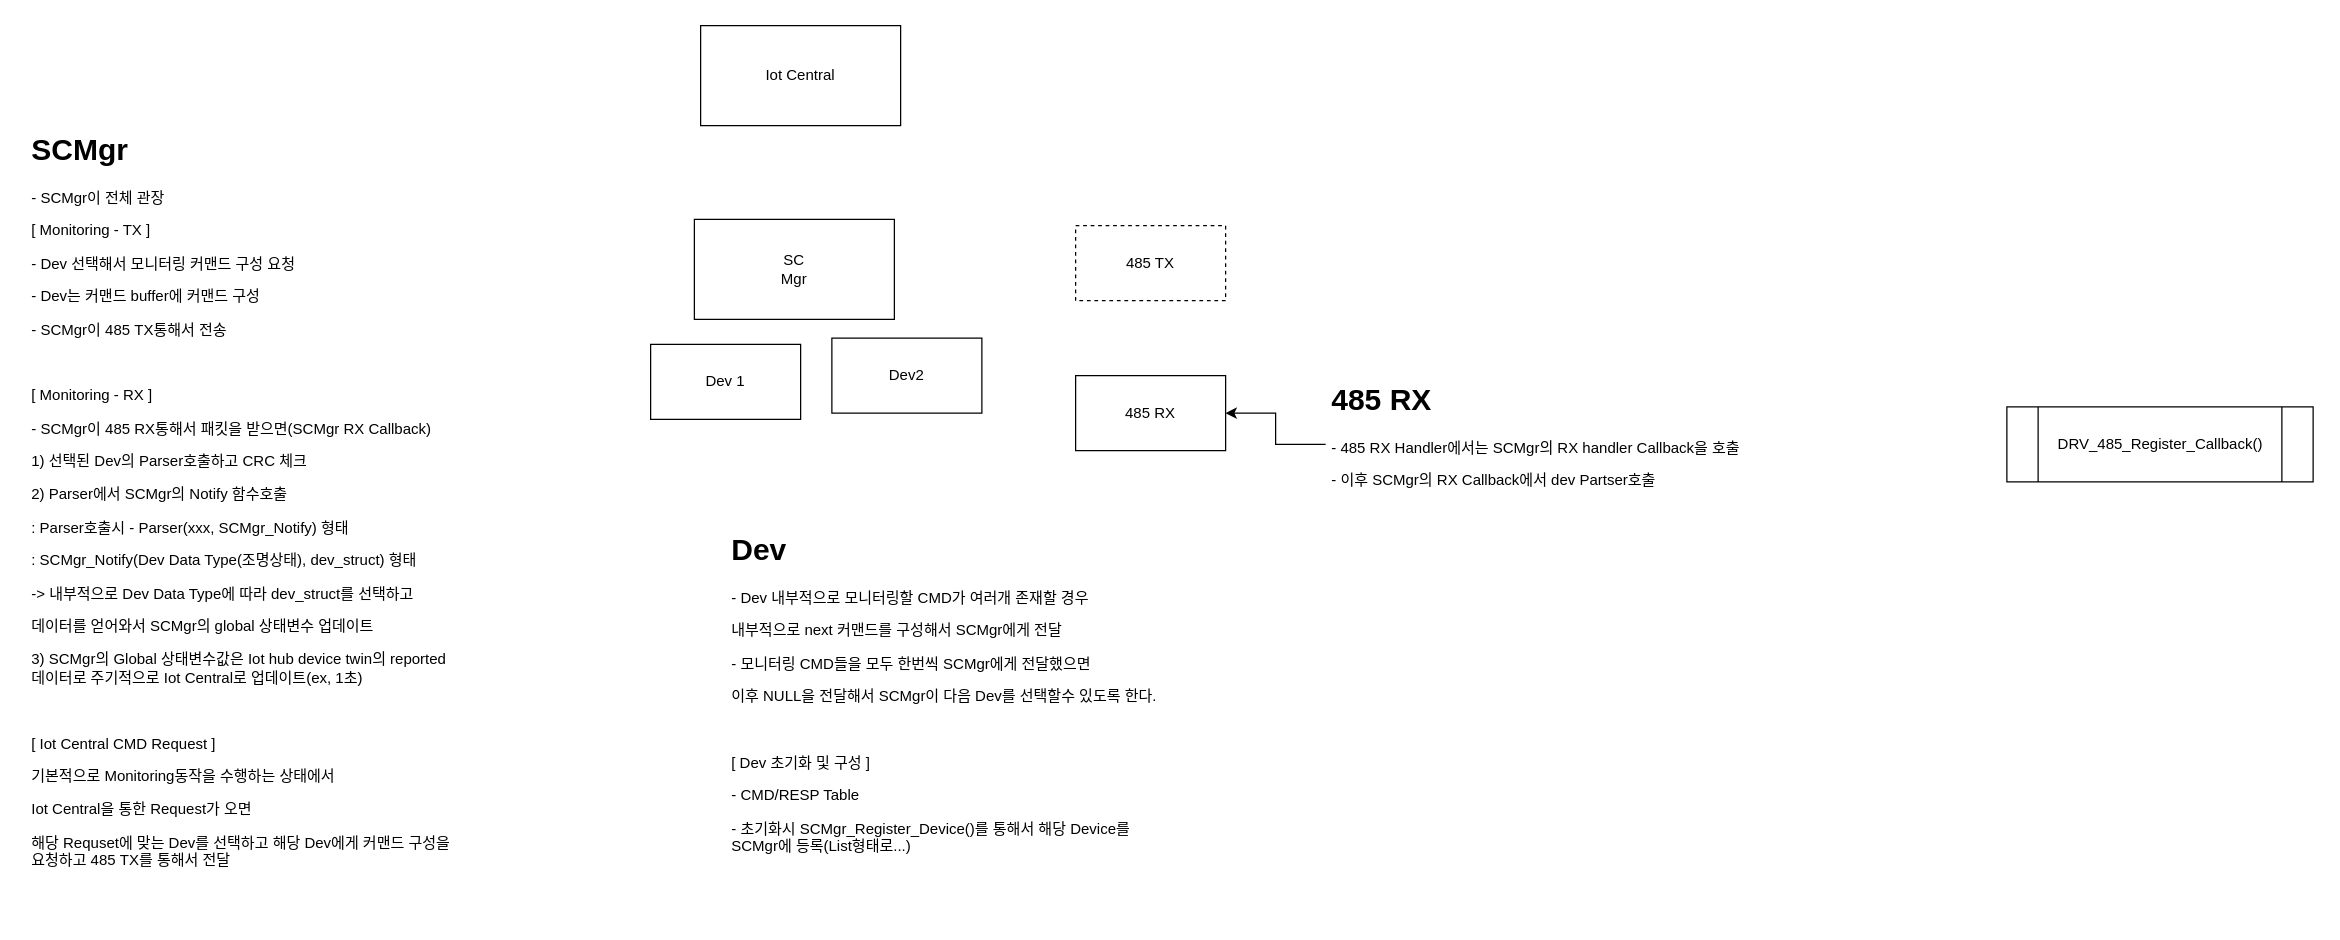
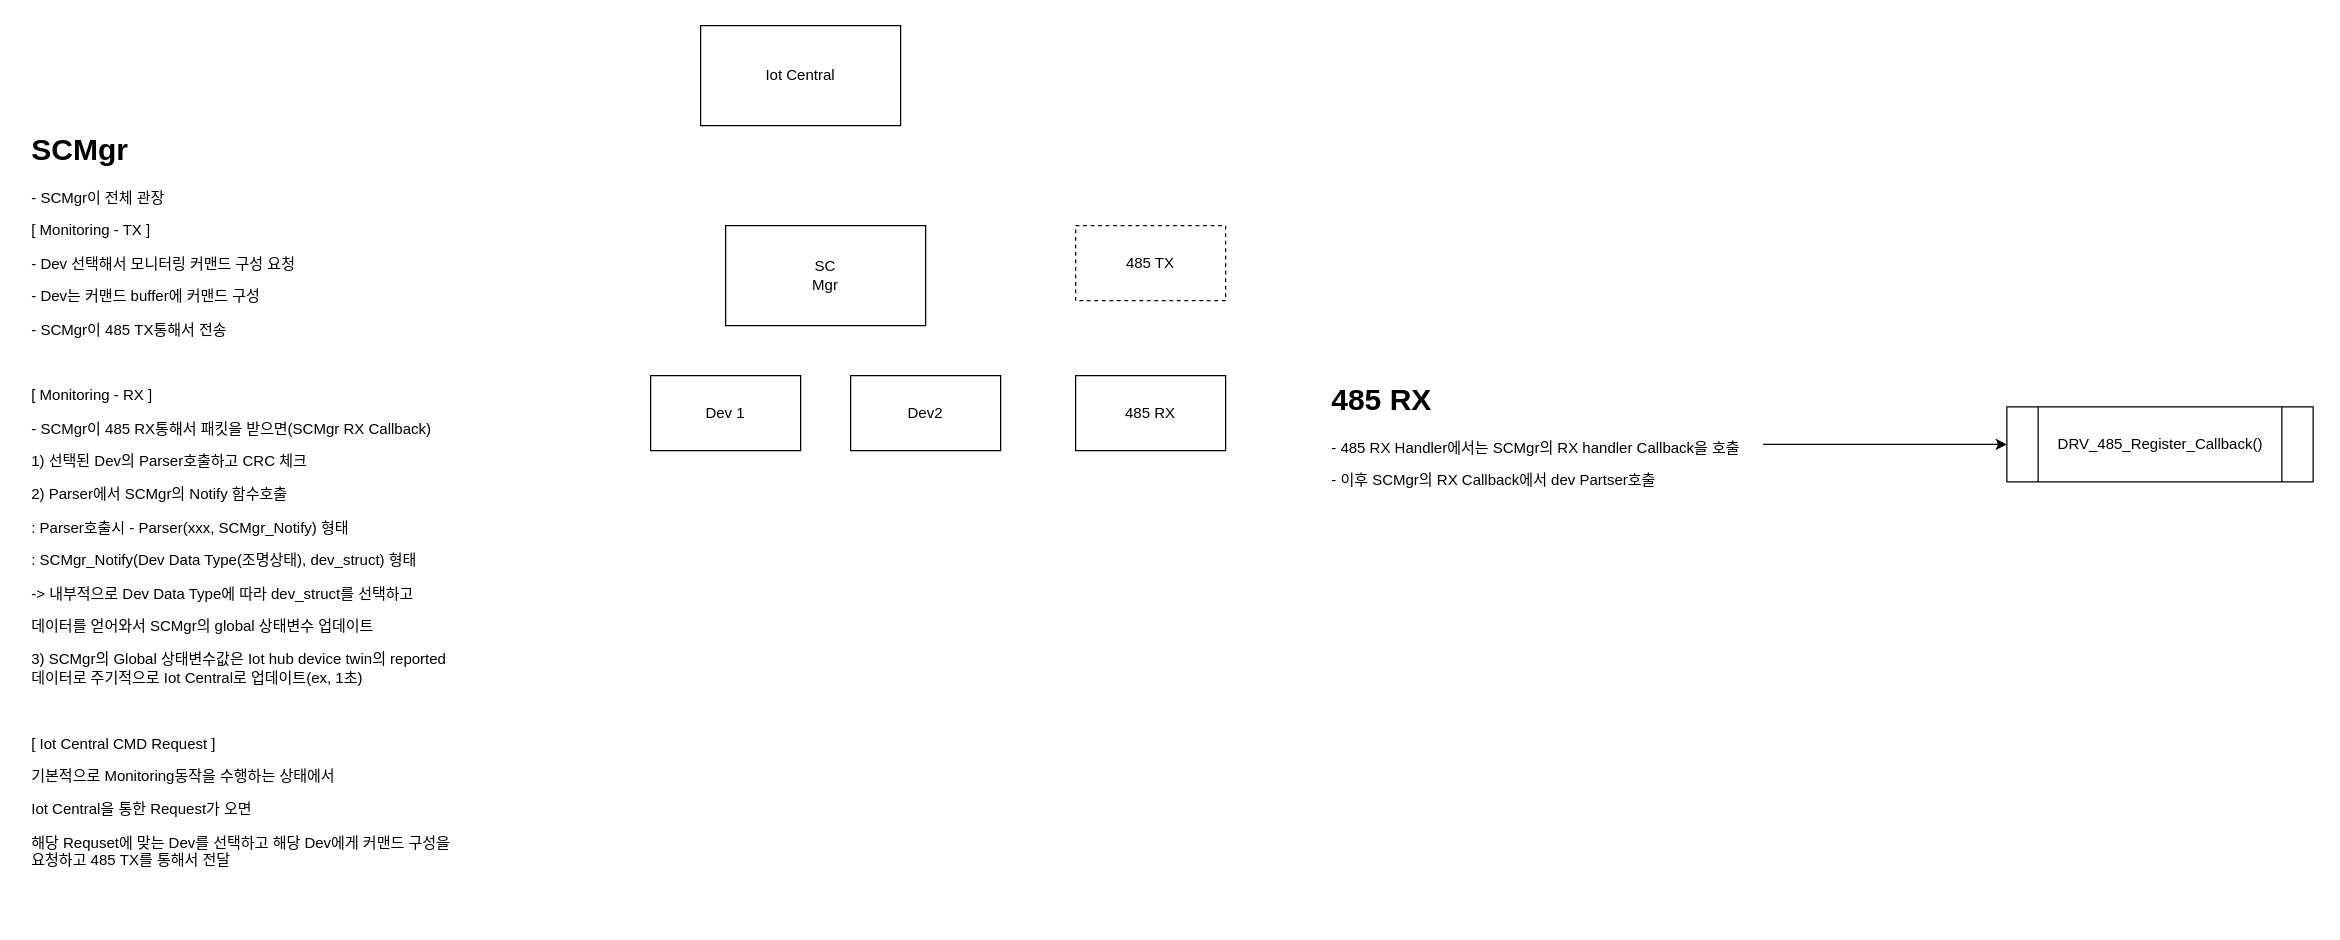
- <mxCell id="2" value="SC&lt;br&gt;Mgr" style="rounded=0;whiteSpace=wrap;html=1;" vertex="1" parent="1"><mxGeometry x="555" y="175" width="160" height="80" as="geometry" /></mxCell>
+ <mxCell id="2" value="SC&lt;br&gt;Mgr" style="rounded=0;whiteSpace=wrap;html=1;" vertex="1" parent="1"><mxGeometry x="580" y="180" width="160" height="80" as="geometry" /></mxCell>
- <mxCell id="3" value="Dev2" style="rounded=0;whiteSpace=wrap;html=1;" vertex="1" parent="1"><mxGeometry x="665" y="270" width="120" height="60" as="geometry" /></mxCell>
+ <mxCell id="3" value="Dev2" style="rounded=0;whiteSpace=wrap;html=1;" vertex="1" parent="1"><mxGeometry x="680" y="300" width="120" height="60" as="geometry" /></mxCell>
- <mxCell id="5" value="Dev 1" style="rounded=0;whiteSpace=wrap;html=1;" vertex="1" parent="1"><mxGeometry x="520" y="275" width="120" height="60" as="geometry" /></mxCell>
+ <mxCell id="5" value="Dev 1" style="rounded=0;whiteSpace=wrap;html=1;" vertex="1" parent="1"><mxGeometry x="520" y="300" width="120" height="60" as="geometry" /></mxCell>
- <mxCell id="8" value="" style="edgeStyle=orthogonalEdgeStyle;rounded=0;orthogonalLoop=1;jettySize=auto;html=1;" edge="1" parent="1" source="9" target="7"><mxGeometry relative="1" as="geometry" /></mxCell>
+ <mxCell id="8" value="" style="edgeStyle=orthogonalEdgeStyle;rounded=0;orthogonalLoop=1;jettySize=auto;html=1;" edge="1" parent="1" source="9" target="12"><mxGeometry relative="1" as="geometry" /></mxCell>
- <mxCell id="10" value="&lt;h1&gt;Dev&lt;/h1&gt;&lt;p&gt;- Dev 내부적으로 모니터링할 CMD가 여러개 존재할 경우&amp;nbsp;&lt;/p&gt;&lt;p&gt;내부적으로 next 커맨드를 구성해서 SCMgr에게 전달&lt;/p&gt;&lt;p&gt;- 모니터링 CMD들을 모두 한번씩 SCMgr에게 전달했으면&lt;/p&gt;&lt;p&gt;이후 NULL을 전달해서 SCMgr이 다음 Dev를 선택할수 있도록 한다.&lt;/p&gt;&lt;p&gt;&lt;br&gt;&lt;/p&gt;&lt;p&gt;[ Dev 초기화 및 구성 ]&lt;/p&gt;&lt;p&gt;- CMD/RESP Table&lt;/p&gt;&lt;p&gt;- 초기화시 SCMgr_Register_Device()를 통해서 해당 Device를 SCMgr에 등록(List형태로...)&lt;/p&gt;&lt;p&gt;&lt;br&gt;&lt;/p&gt;&lt;p&gt;&lt;br&gt;&lt;/p&gt;&lt;p&gt;&lt;br&gt;&lt;/p&gt;&lt;p style=&quot;border-color: var(--border-color);&quot;&gt;&lt;span style=&quot;background-color: initial;&quot;&gt;&lt;br&gt;&lt;/span&gt;&lt;/p&gt;&lt;p style=&quot;border-color: var(--border-color);&quot;&gt;&lt;span style=&quot;background-color: initial;&quot;&gt;&lt;br&gt;&lt;/span&gt;&lt;/p&gt;" style="text;html=1;strokeColor=none;fillColor=none;spacing=5;spacingTop=-20;whiteSpace=wrap;overflow=hidden;rounded=0;" vertex="1" parent="1"><mxGeometry x="580" y="420" width="350" height="310" as="geometry" /></mxCell>
